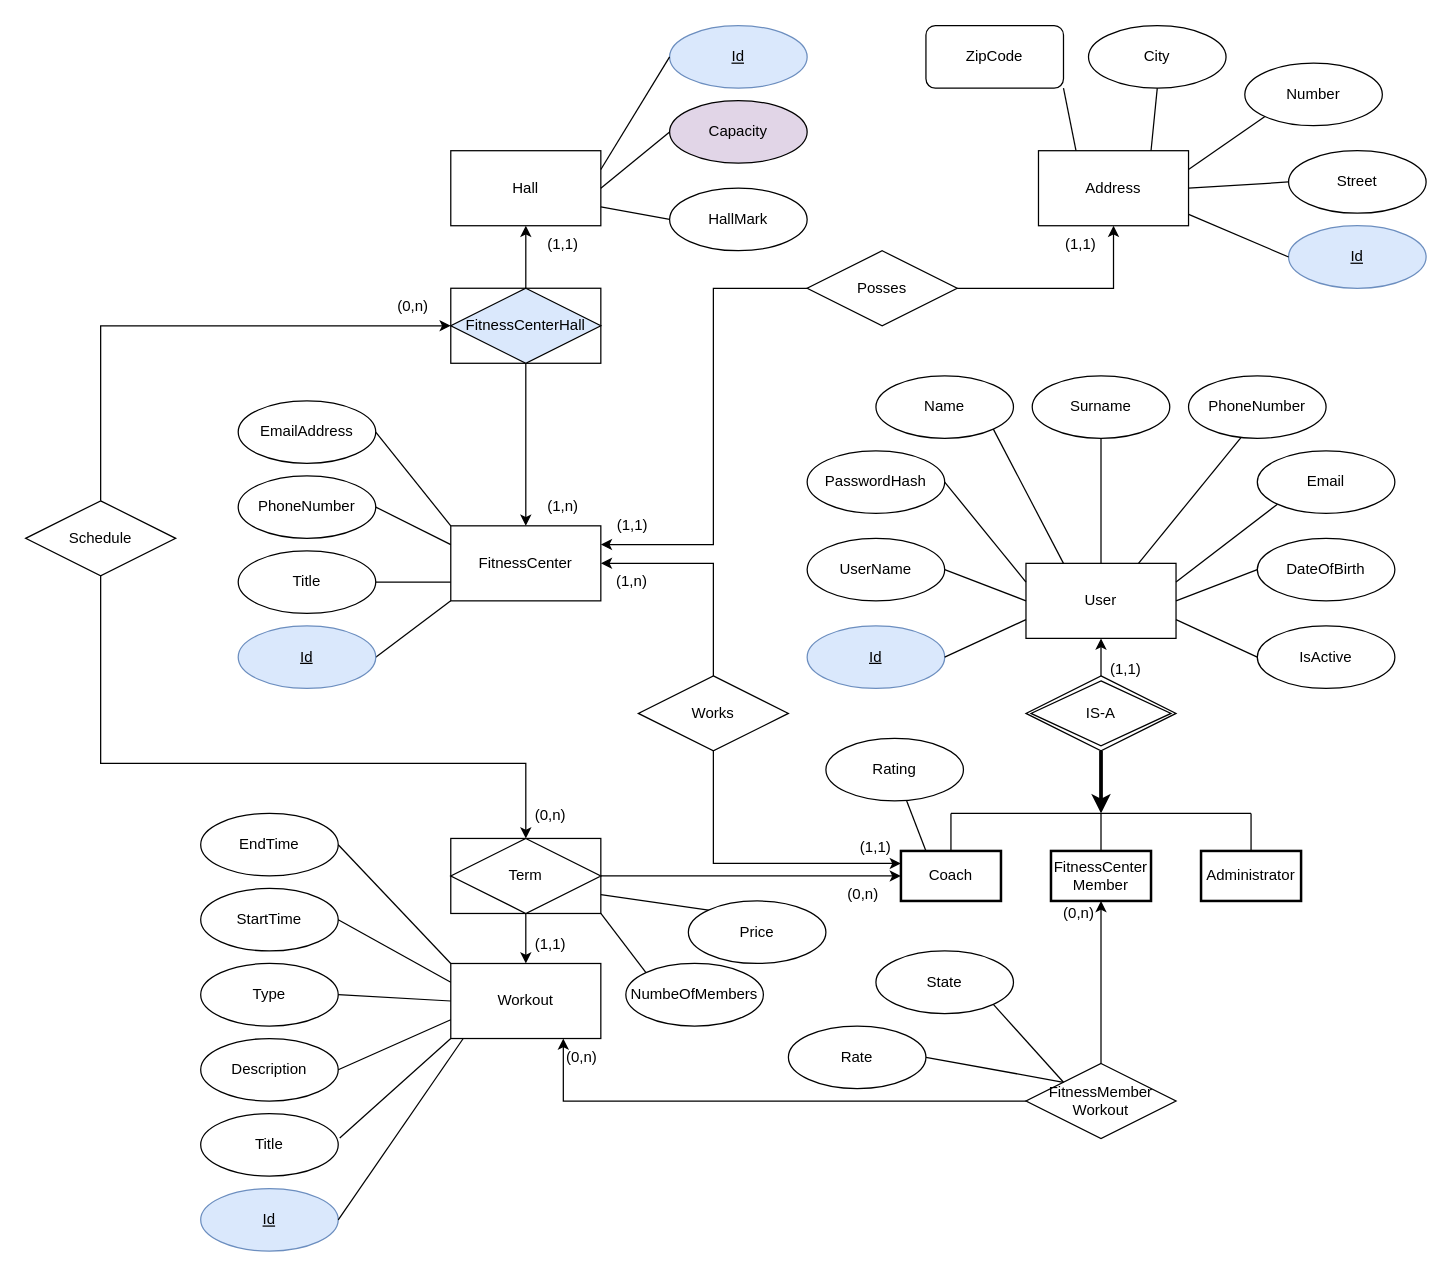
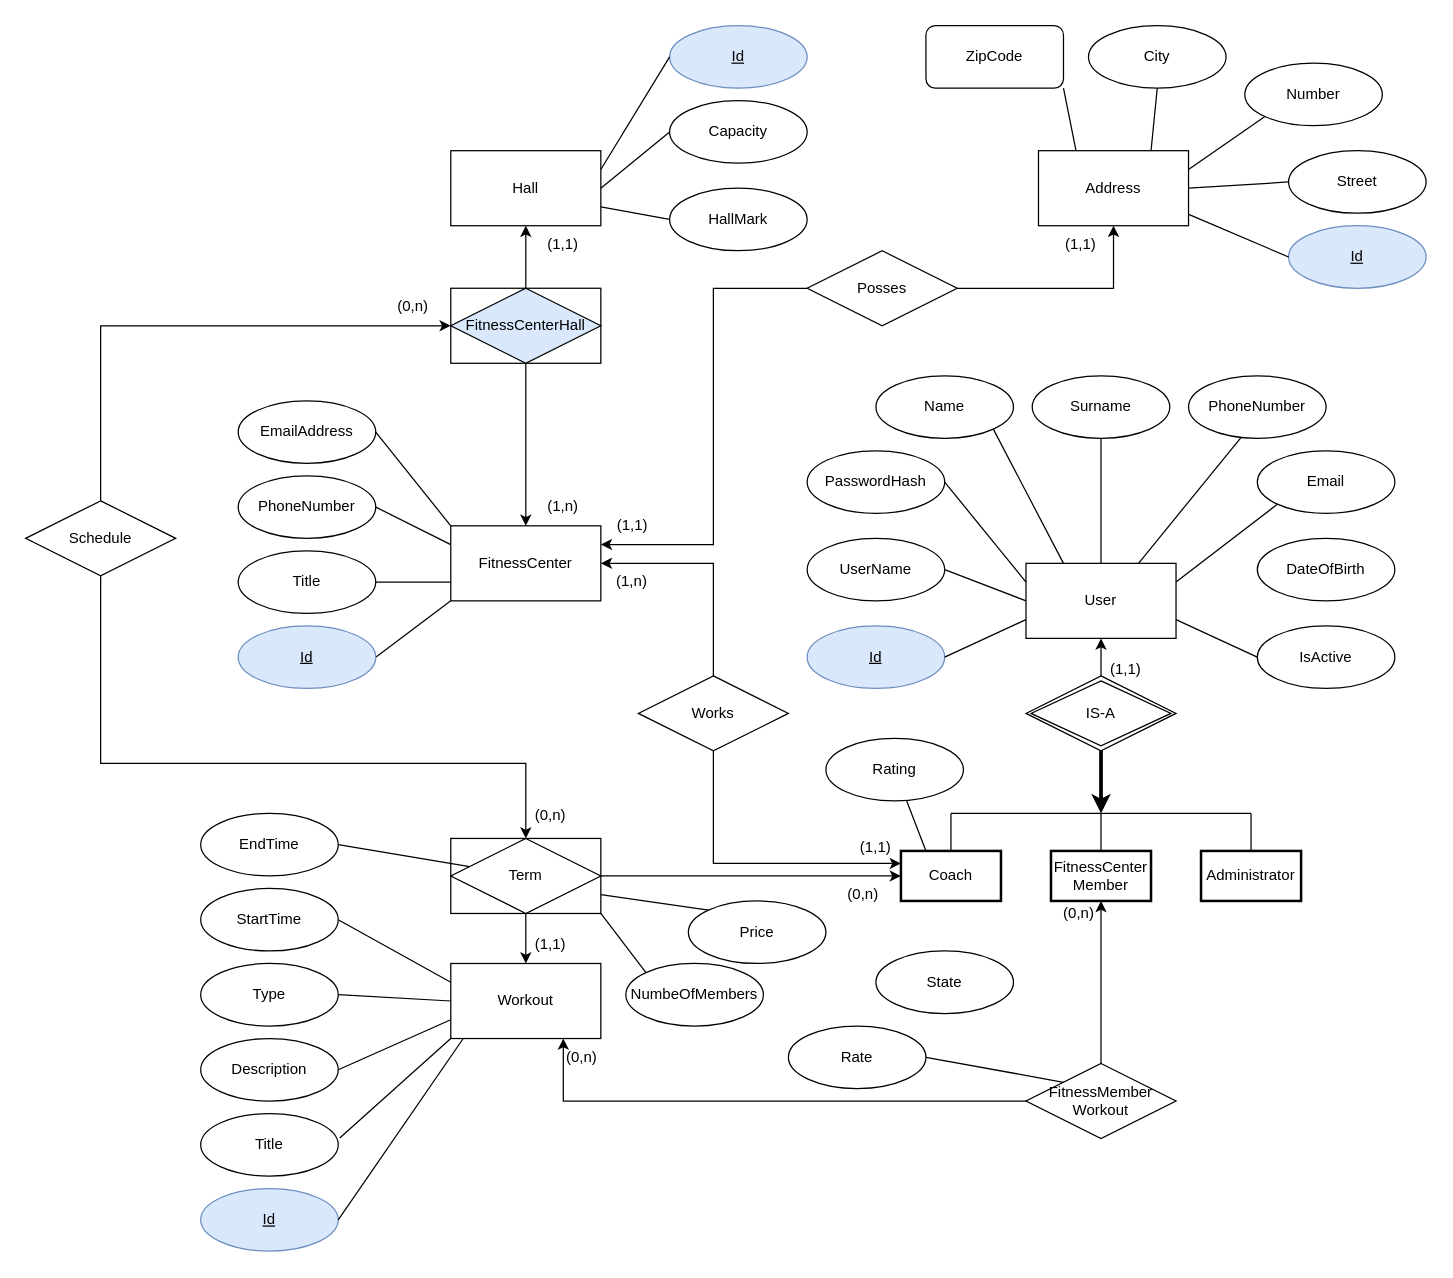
- <mxCell id="75" value="Capacity" style="ellipse;whiteSpace=wrap;html=1;fillColor=#e1d5e7;" parent="1" vertex="1"><mxGeometry x="535" y="80" width="110" height="50" as="geometry" /></mxCell>
+ <mxCell id="75" value="Capacity" style="ellipse;whiteSpace=wrap;html=1;" parent="1" vertex="1"><mxGeometry x="535" y="80" width="110" height="50" as="geometry" /></mxCell>
- <mxCell id="27" value="" style="endArrow=none;html=1;rounded=0;exitX=1;exitY=0.5;exitDx=0;exitDy=0;entryX=0;entryY=0.5;entryDx=0;entryDy=0;endFill=0;" parent="1" source="3" target="21" edge="1"><mxGeometry width="50" height="50" relative="1" as="geometry"><mxPoint x="870" y="420" as="sourcePoint" /><mxPoint x="920" y="370" as="targetPoint" /></mxGeometry></mxCell>
- <mxCell id="74" value="" style="endArrow=none;html=1;rounded=0;exitX=1;exitY=0.5;exitDx=0;exitDy=0;entryX=0;entryY=0;entryDx=0;entryDy=0;" parent="1" source="34" target="29" edge="1"><mxGeometry width="50" height="50" relative="1" as="geometry"><mxPoint x="360" y="780" as="sourcePoint" /><mxPoint x="410" y="730" as="targetPoint" /></mxGeometry></mxCell>
+ <mxCell id="74" value="" style="endArrow=none;html=1;rounded=0;exitX=1;exitY=0.5;exitDx=0;exitDy=0;" parent="1" source="34" target="60" edge="1"><mxGeometry width="50" height="50" relative="1" as="geometry"><mxPoint x="360" y="780" as="sourcePoint" /><mxPoint x="410" y="730" as="targetPoint" /></mxGeometry></mxCell>
- <mxCell id="98" value="" style="endArrow=none;html=1;rounded=0;exitX=0;exitY=0;exitDx=0;exitDy=0;entryX=1;entryY=1;entryDx=0;entryDy=0;" parent="1" source="39" target="95" edge="1"><mxGeometry width="50" height="50" relative="1" as="geometry"><mxPoint x="610" y="930" as="sourcePoint" /><mxPoint x="660" y="880" as="targetPoint" /></mxGeometry></mxCell>
